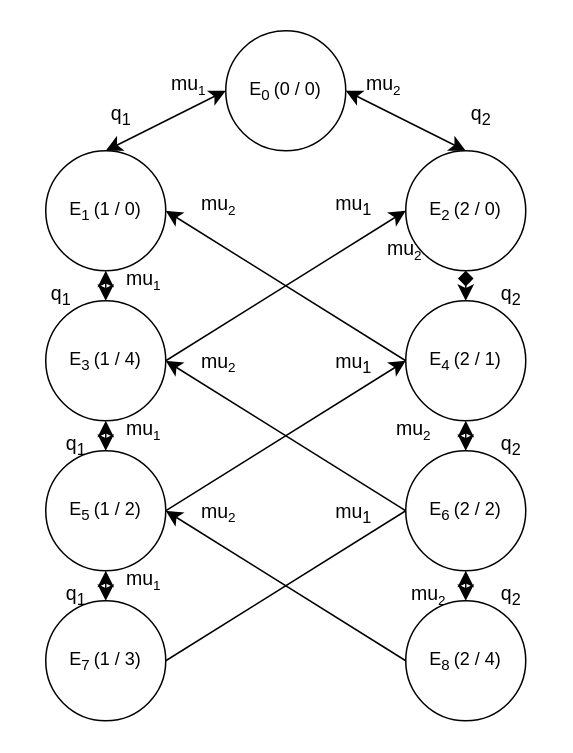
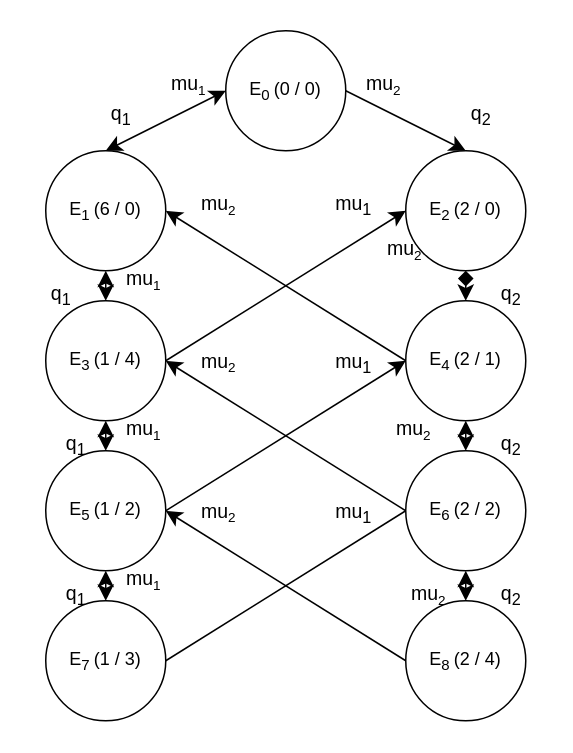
- <mxCell id="12" value="" style="endArrow=classic;startArrow=classic;html=1;rounded=0;fontSize=12;startSize=8;endSize=8;curved=1;entryX=1;entryY=0.5;entryDx=0;entryDy=0;exitX=0.5;exitY=0;exitDx=0;exitDy=0;" edge="1" parent="1" source="4" target="2"><mxGeometry width="50" height="50" relative="1" as="geometry"><mxPoint x="80" y="110" as="sourcePoint" /><mxPoint x="160" y="70" as="targetPoint" /></mxGeometry></mxCell>
+ <mxCell id="12" value="" style="endArrow=none;startArrow=classic;html=1;rounded=0;fontSize=12;startSize=8;endSize=8;curved=1;entryX=1;entryY=0.5;entryDx=0;entryDy=0;exitX=0.5;exitY=0;exitDx=0;exitDy=0;" edge="1" parent="1" source="4" target="2"><mxGeometry width="50" height="50" relative="1" as="geometry"><mxPoint x="80" y="110" as="sourcePoint" /><mxPoint x="160" y="70" as="targetPoint" /></mxGeometry></mxCell>
- <mxCell id="3" value="E&lt;sub&gt;1&amp;nbsp;&lt;/sub&gt;(1 / 0)" style="ellipse;whiteSpace=wrap;html=1;aspect=fixed;" vertex="1" parent="1"><mxGeometry x="30" y="100" width="80" height="80" as="geometry" /></mxCell>
+ <mxCell id="3" value="E&lt;sub&gt;1&amp;nbsp;&lt;/sub&gt;(6 / 0)" style="ellipse;whiteSpace=wrap;html=1;aspect=fixed;" vertex="1" parent="1"><mxGeometry x="30" y="100" width="80" height="80" as="geometry" /></mxCell>
